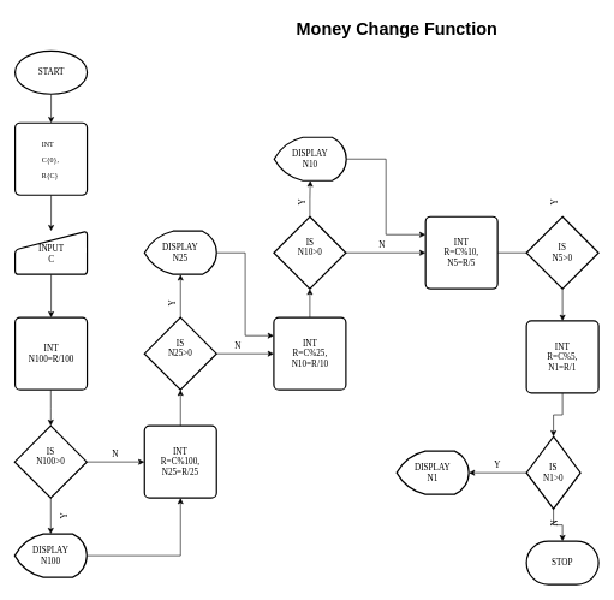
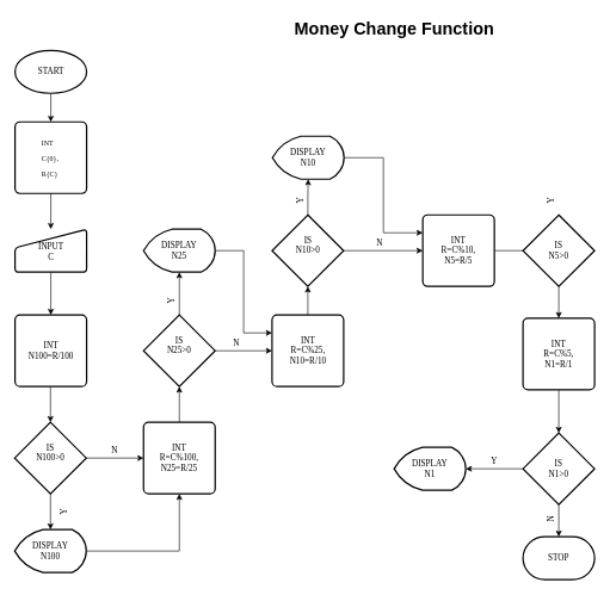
- <mxCell id="46" value="IS&lt;br&gt;N1&amp;gt;0&lt;br&gt;" style="strokeWidth=2;html=1;shape=mxgraph.flowchart.decision;whiteSpace=wrap;fontFamily=Verdana;align=center;" parent="1" vertex="1"><mxGeometry x="730" y="605" width="75" height="100" as="geometry" /></mxCell>
+ <mxCell id="46" value="IS&lt;br&gt;N1&amp;gt;0&lt;br&gt;" style="strokeWidth=2;html=1;shape=mxgraph.flowchart.decision;whiteSpace=wrap;fontFamily=Verdana;align=center;" parent="1" vertex="1"><mxGeometry x="730" y="605" width="100" height="100" as="geometry" /></mxCell>
